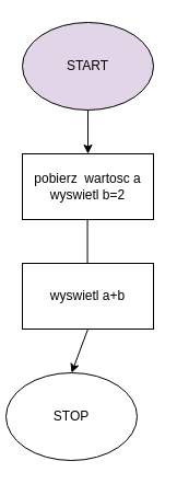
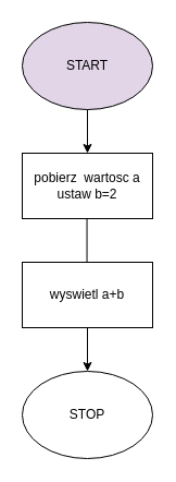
- <mxCell id="4" value="pobierz&amp;nbsp; wartosc a wyswietl b=2" style="rounded=0;whiteSpace=wrap;html=1;" vertex="1" parent="1"><mxGeometry x="20" y="140" width="120" height="60" as="geometry" /></mxCell>
+ <mxCell id="4" value="pobierz&amp;nbsp; wartosc a ustaw b=2" style="rounded=0;whiteSpace=wrap;html=1;" vertex="1" parent="1"><mxGeometry x="20" y="140" width="120" height="60" as="geometry" /></mxCell>
- <mxCell id="5" value="STOP" style="ellipse;whiteSpace=wrap;html=1;" vertex="1" parent="1"><mxGeometry x="5" y="340" width="120" height="80" as="geometry" /></mxCell>
+ <mxCell id="5" value="STOP" style="ellipse;whiteSpace=wrap;html=1;" vertex="1" parent="1"><mxGeometry x="20" y="340" width="120" height="80" as="geometry" /></mxCell>
